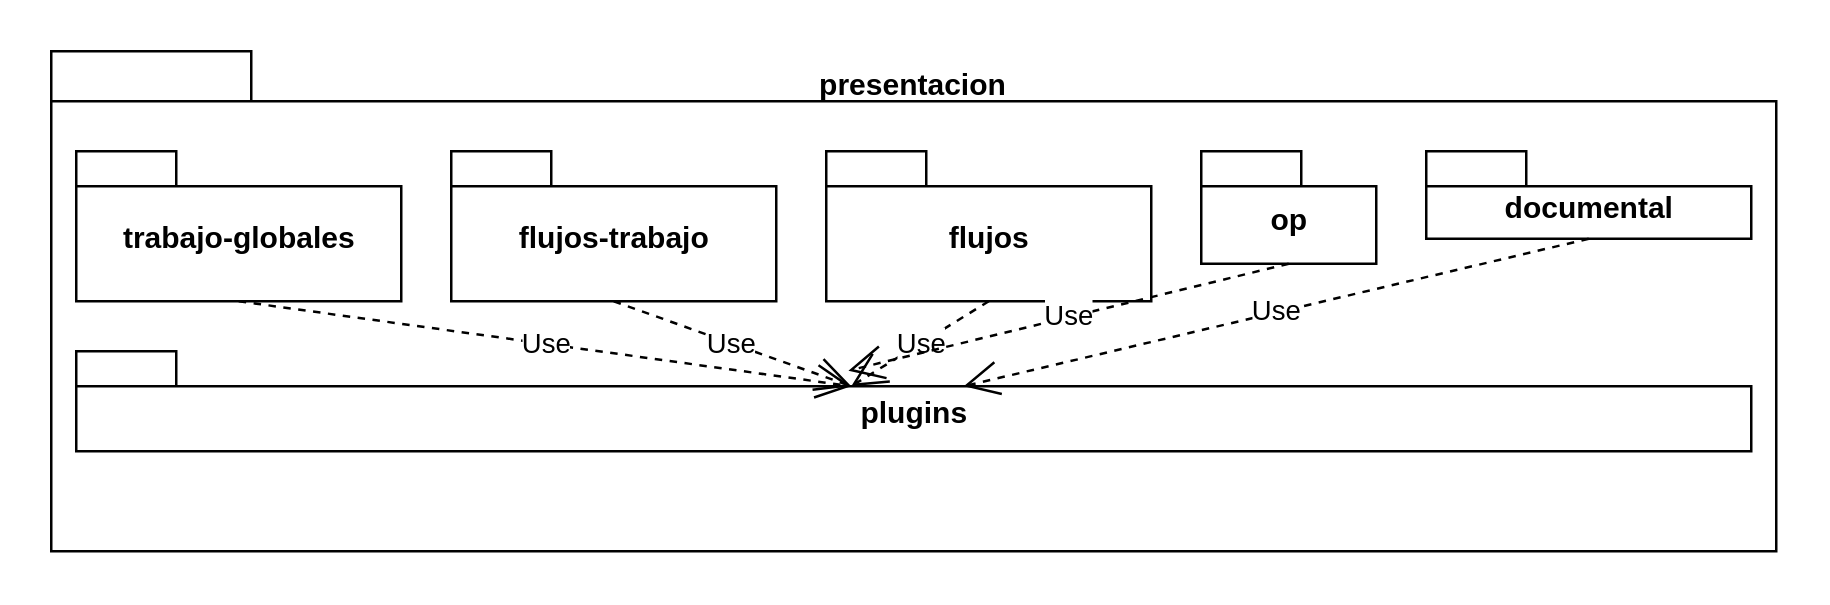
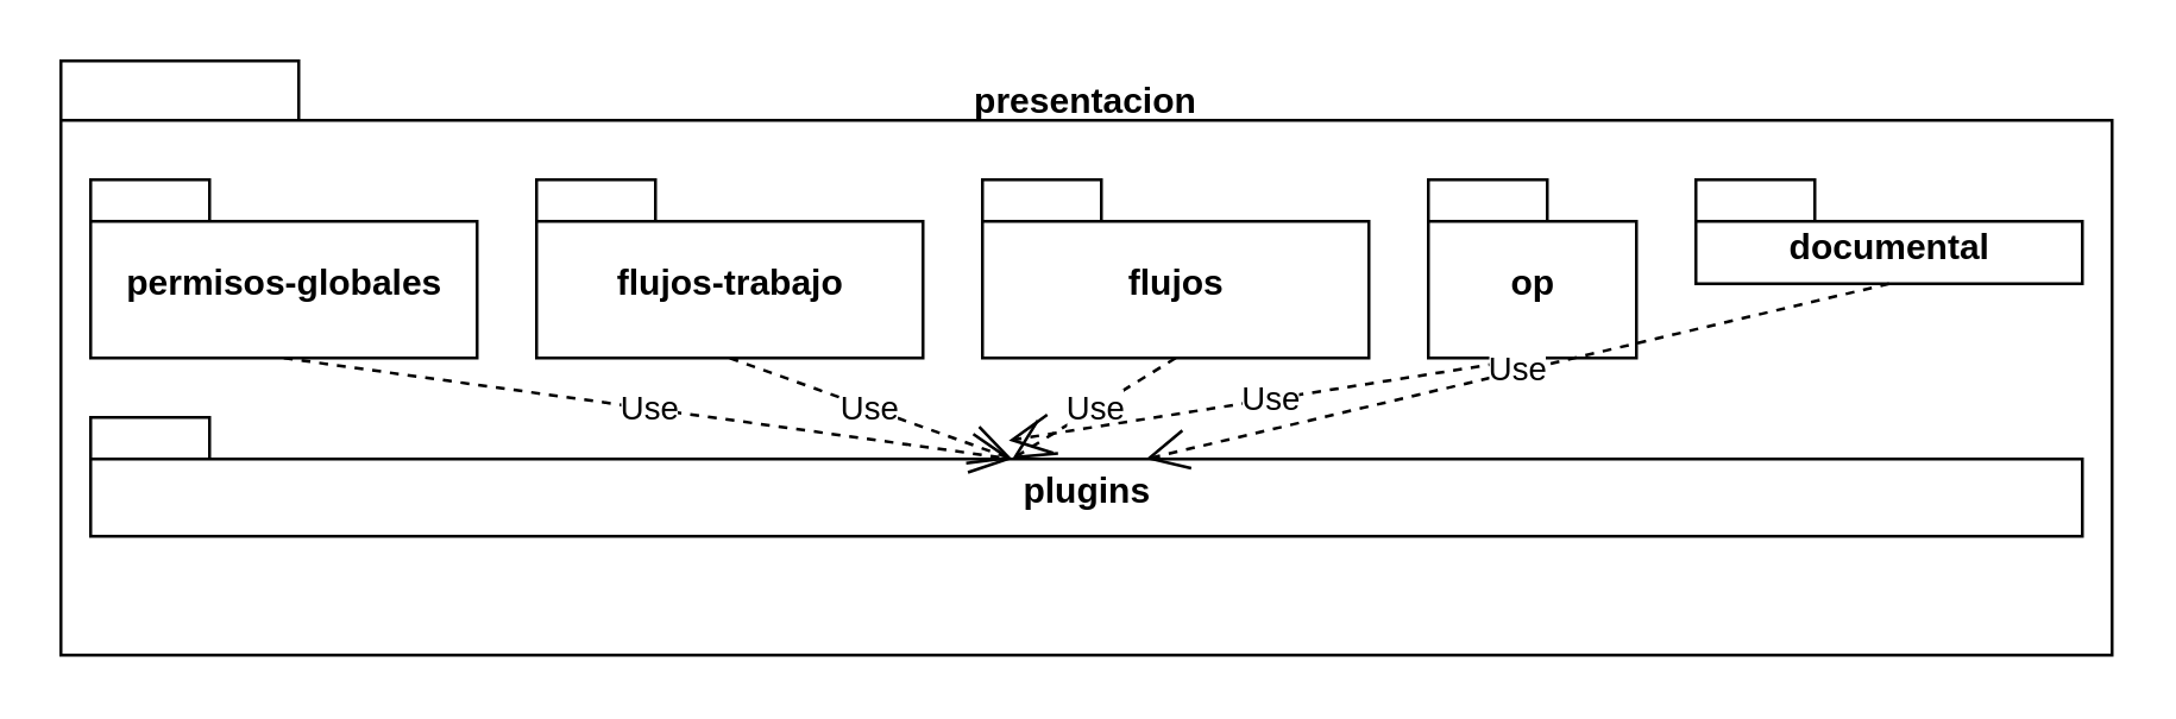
- <mxCell id="10" value="op" style="shape=folder;fontStyle=1;spacingTop=10;tabWidth=40;tabHeight=14;tabPosition=left;html=1;" parent="1" vertex="1"><mxGeometry x="480" y="60" width="70" height="45" as="geometry" /></mxCell>
+ <mxCell id="10" value="op" style="shape=folder;fontStyle=1;spacingTop=10;tabWidth=40;tabHeight=14;tabPosition=left;html=1;" parent="1" vertex="1"><mxGeometry x="480" y="60" width="70" height="60" as="geometry" /></mxCell>
- <mxCell id="3" value="trabajo-globales&lt;br&gt;" style="shape=folder;fontStyle=1;spacingTop=10;tabWidth=40;tabHeight=14;tabPosition=left;html=1;" parent="1" vertex="1"><mxGeometry x="30" y="60" width="130" height="60" as="geometry" /></mxCell>
+ <mxCell id="3" value="permisos-globales&lt;br&gt;" style="shape=folder;fontStyle=1;spacingTop=10;tabWidth=40;tabHeight=14;tabPosition=left;html=1;" parent="1" vertex="1"><mxGeometry x="30" y="60" width="130" height="60" as="geometry" /></mxCell>
